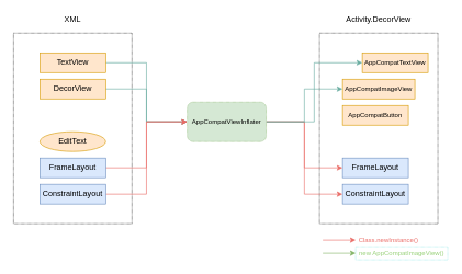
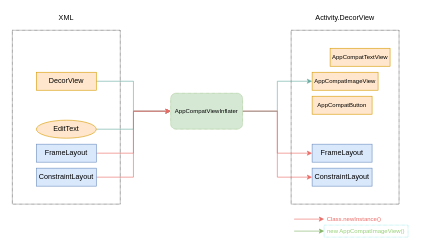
- <mxCell id="5" value="TextView" style="rounded=0;whiteSpace=wrap;html=1;fillColor=#ffe6cc;strokeColor=#d79b00;" vertex="1" parent="1"><mxGeometry x="60" y="80" width="100" height="30" as="geometry" /></mxCell>
- <mxCell id="4" style="edgeStyle=orthogonalEdgeStyle;rounded=0;orthogonalLoop=1;jettySize=auto;html=1;exitX=1;exitY=0.5;exitDx=0;exitDy=0;entryX=0;entryY=0.5;entryDx=0;entryDy=0;strokeColor=#67AB9F;" edge="1" parent="1" source="5" target="25"><mxGeometry relative="1" as="geometry" /></mxCell>
- <mxCell id="24" style="edgeStyle=orthogonalEdgeStyle;rounded=0;orthogonalLoop=1;jettySize=auto;html=1;exitX=1;exitY=0.5;exitDx=0;exitDy=0;entryX=0;entryY=0.5;entryDx=0;entryDy=0;strokeColor=#67AB9F;" edge="1" parent="1" source="25" target="15"><mxGeometry relative="1" as="geometry" /></mxCell>
+ <mxCell id="8" style="edgeStyle=orthogonalEdgeStyle;rounded=0;orthogonalLoop=1;jettySize=auto;html=1;exitX=1;exitY=0.5;exitDx=0;exitDy=0;entryX=0;entryY=0.5;entryDx=0;entryDy=0;strokeColor=#67AB9F;" edge="1" parent="1" source="9" target="25"><mxGeometry relative="1" as="geometry" /></mxCell>
